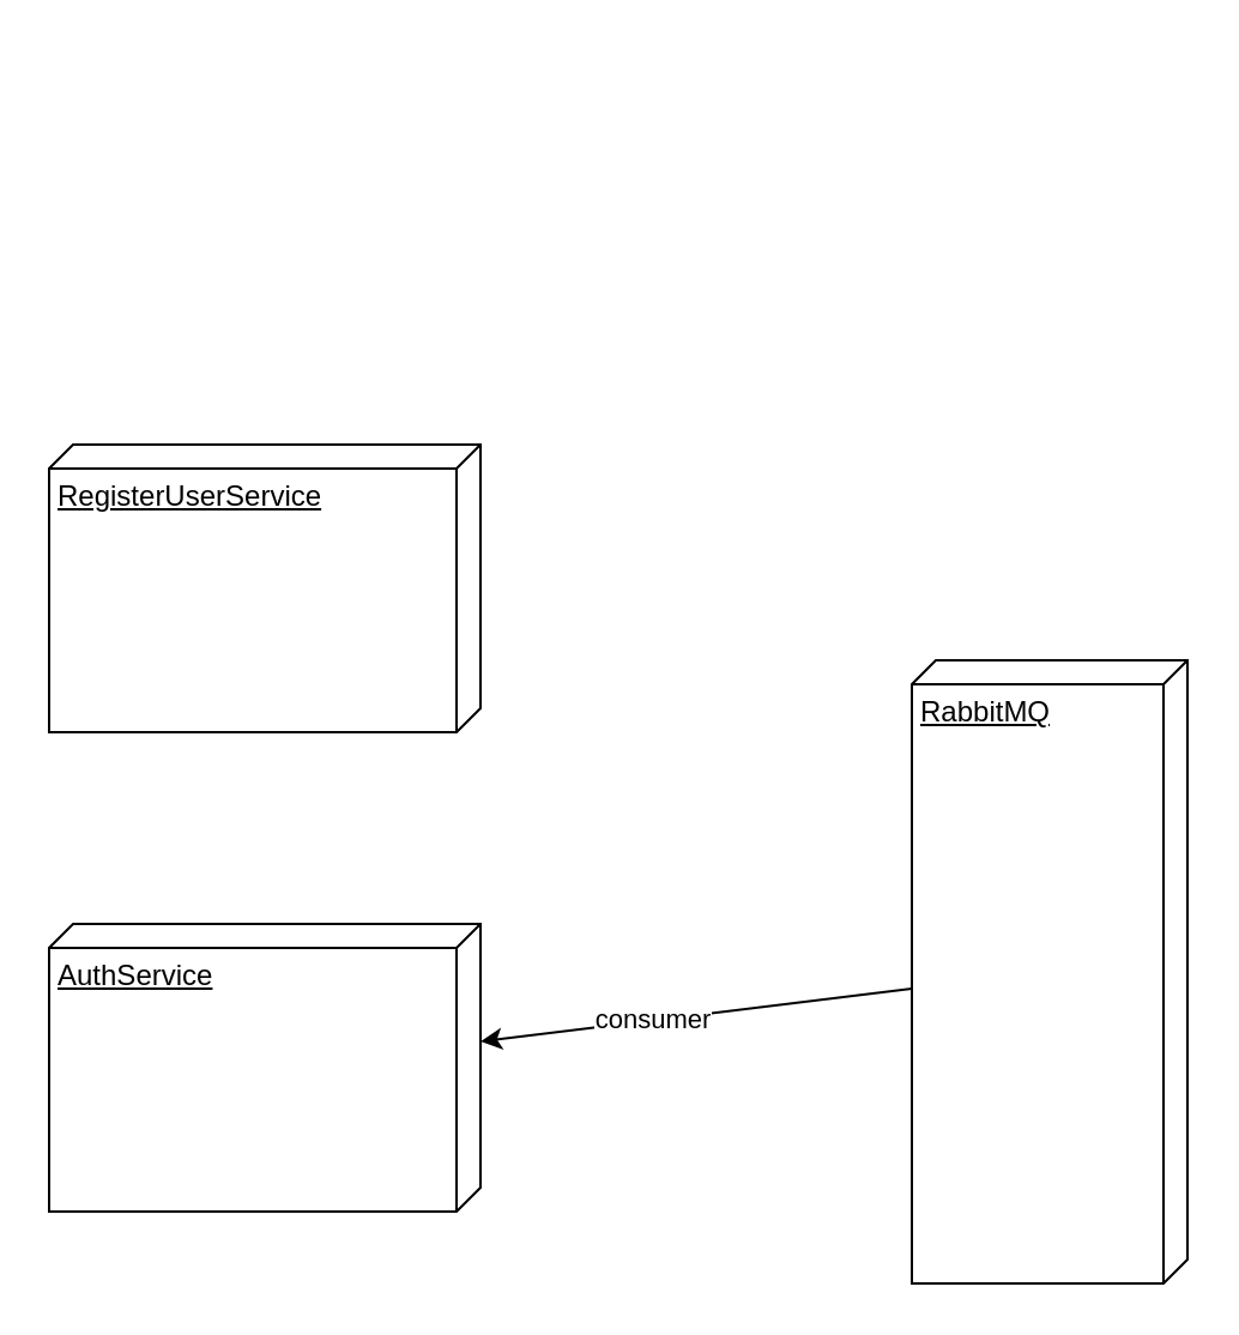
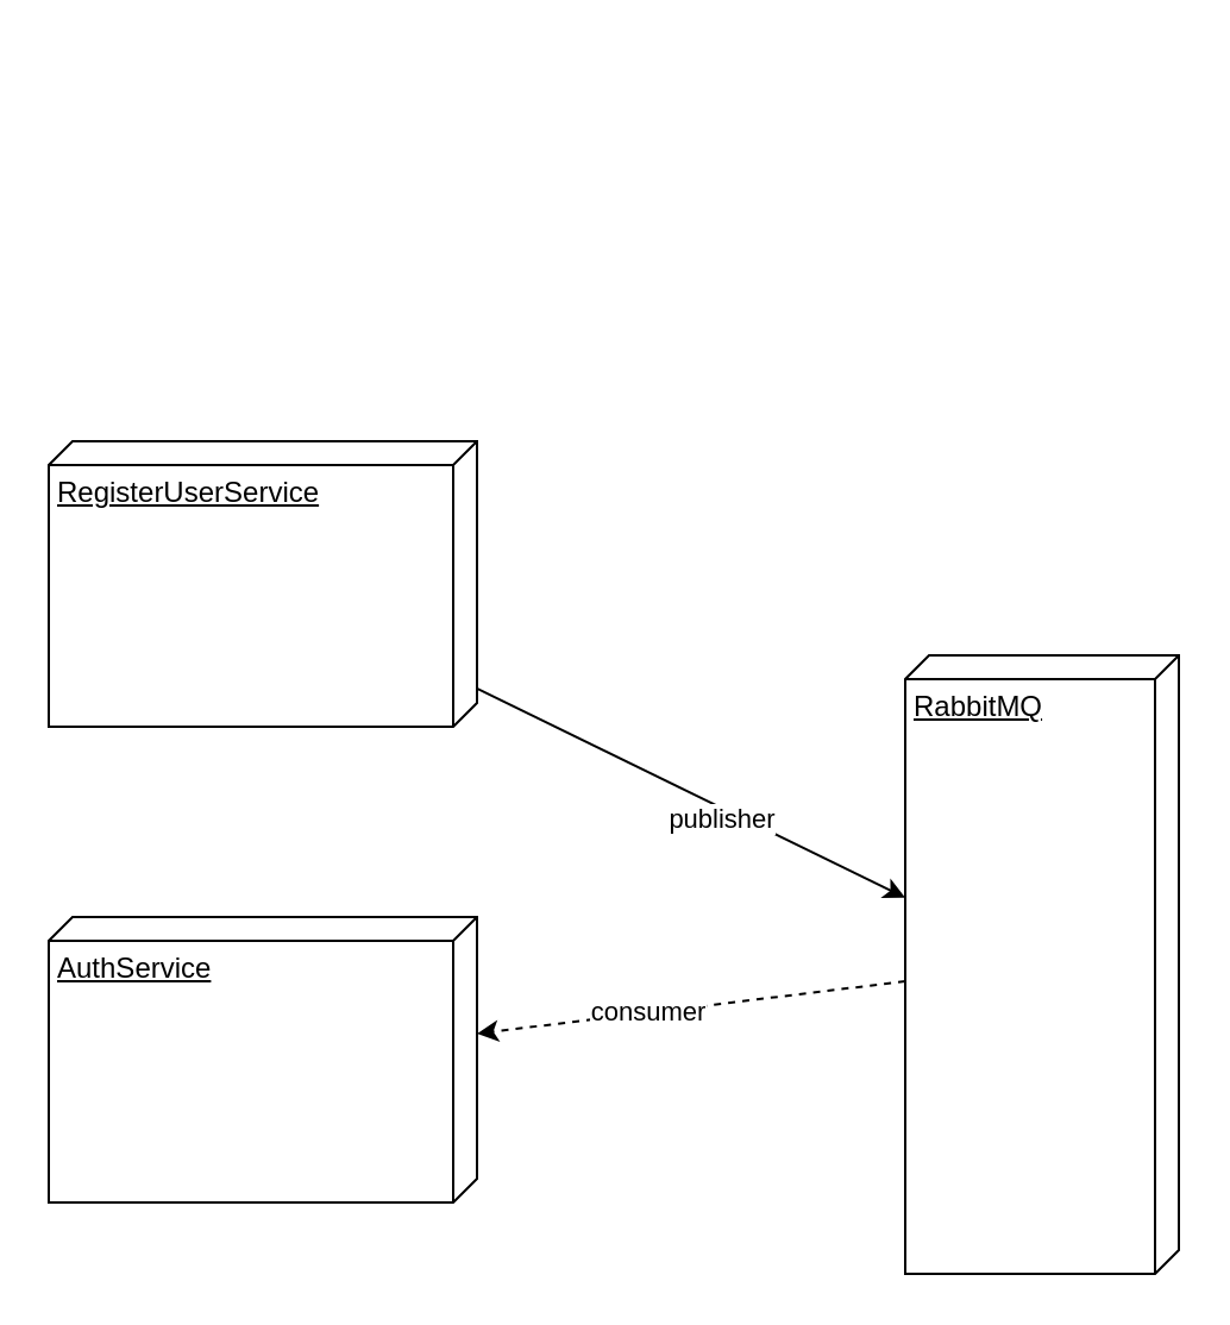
+ <mxCell id="2" style="edgeStyle=none;html=1;" parent="1" source="5" target="10" edge="1"><mxGeometry relative="1" as="geometry" /></mxCell>
+ <mxCell id="3" value="publisher" style="edgeLabel;html=1;align=center;verticalAlign=middle;resizable=0;points=[];" parent="2" vertex="1" connectable="0"><mxGeometry x="0.151" y="-3" relative="1" as="geometry"><mxPoint y="1" as="offset" /></mxGeometry></mxCell>
- <mxCell id="8" style="edgeStyle=none;html=1;" parent="1" source="10" target="4" edge="1"><mxGeometry relative="1" as="geometry" /></mxCell>
+ <mxCell id="8" style="edgeStyle=none;html=1;dashed=1;" parent="1" source="10" target="4" edge="1"><mxGeometry relative="1" as="geometry" /></mxCell>
